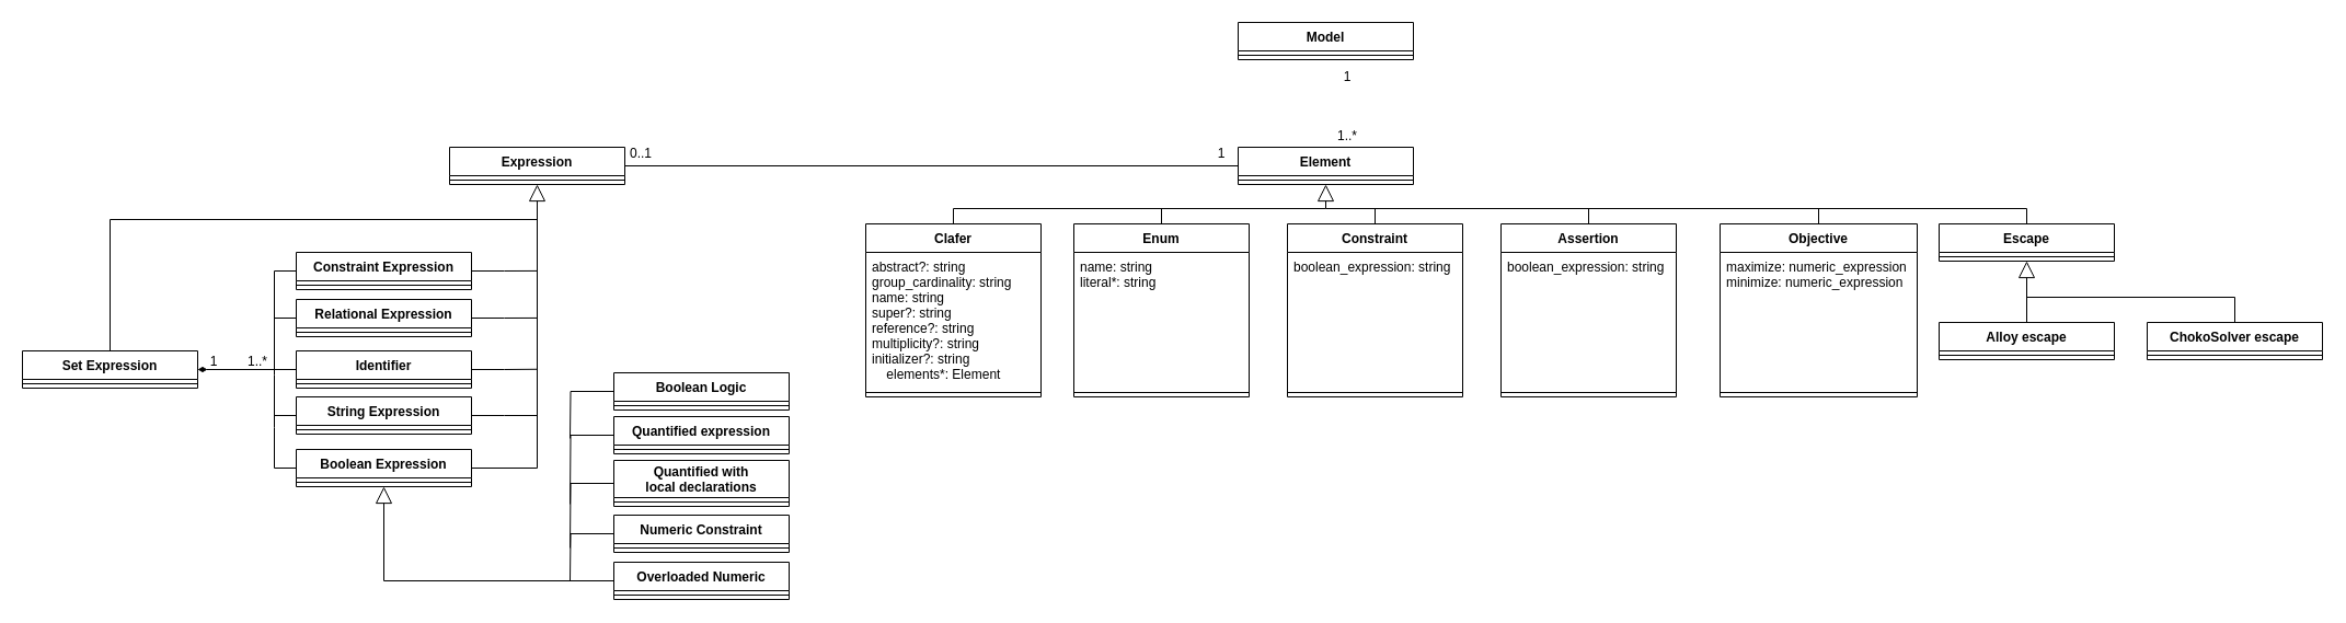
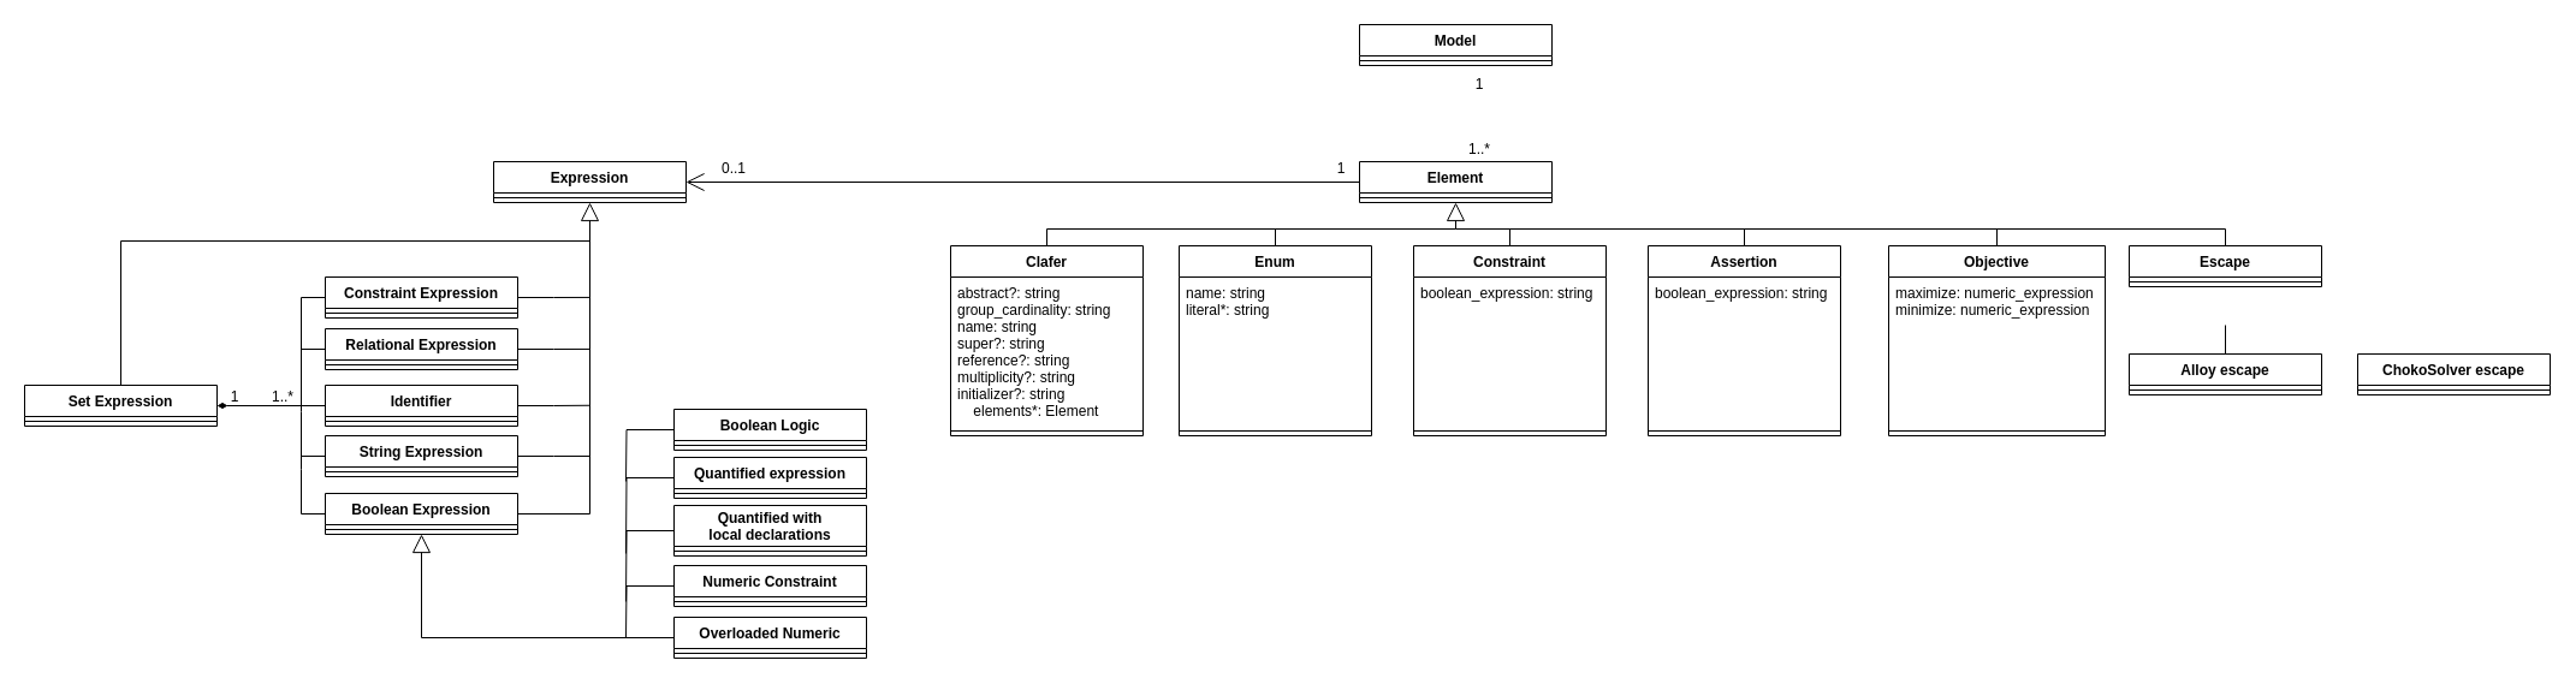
- <mxCell id="79" value="0..1" style="text;html=1;strokeColor=none;fillColor=none;align=center;verticalAlign=middle;whiteSpace=wrap;rounded=0;" vertex="1" parent="1"><mxGeometry x="570" y="130" width="30" height="20" as="geometry" /></mxCell>
+ <mxCell id="79" value="0..1" style="text;html=1;strokeColor=none;fillColor=none;align=center;verticalAlign=middle;whiteSpace=wrap;rounded=0;" vertex="1" parent="1"><mxGeometry x="595" y="130" width="30" height="20" as="geometry" /></mxCell>
- <mxCell id="6" style="edgeStyle=orthogonalEdgeStyle;rounded=0;orthogonalLoop=1;jettySize=auto;html=1;exitX=0;exitY=0.5;exitDx=0;exitDy=0;entryX=1;entryY=0.5;entryDx=0;entryDy=0;startSize=6;endArrow=none;endFill=0;endSize=13;strokeWidth=1;" edge="1" parent="1" source="7" target="34"><mxGeometry relative="1" as="geometry" /></mxCell>
+ <mxCell id="6" style="edgeStyle=orthogonalEdgeStyle;rounded=0;orthogonalLoop=1;jettySize=auto;html=1;exitX=0;exitY=0.5;exitDx=0;exitDy=0;entryX=1;entryY=0.5;entryDx=0;entryDy=0;startSize=6;endArrow=open;endFill=0;endSize=13;strokeWidth=1;" edge="1" parent="1" source="7" target="34"><mxGeometry relative="1" as="geometry" /></mxCell>
- <mxCell id="31" style="edgeStyle=orthogonalEdgeStyle;rounded=0;orthogonalLoop=1;jettySize=auto;html=1;exitX=0.5;exitY=0;exitDx=0;exitDy=0;entryX=0.5;entryY=1;entryDx=0;entryDy=0;startSize=6;endArrow=block;endFill=0;endSize=13;" edge="1" parent="1" source="32" target="26"><mxGeometry relative="1" as="geometry" /></mxCell>
